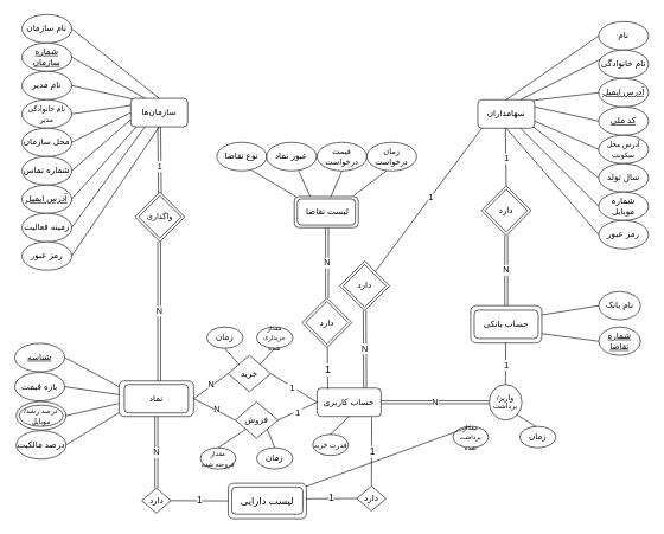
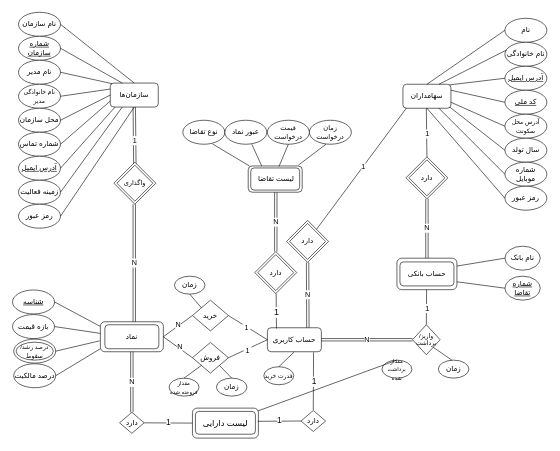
- <mxCell id="69" value="&lt;font style=&quot;font-size: 9px&quot;&gt;مقدار خریداری شده&lt;/font&gt;" style="ellipse;whiteSpace=wrap;html=1;rounded=0;shadow=0;sketch=0;fontSize=12;" vertex="1" parent="1"><mxGeometry x="360" y="460" width="51" height="30" as="geometry" /></mxCell>
- <mxCell id="70" value="" style="endArrow=none;html=1;rounded=0;fontSize=12;exitX=0.5;exitY=1;exitDx=0;exitDy=0;entryX=1;entryY=0;entryDx=0;entryDy=0;" edge="1" parent="1" source="69" target="66"><mxGeometry width="50" height="50" relative="1" as="geometry"><mxPoint x="127.5" y="646" as="sourcePoint" /><mxPoint x="370" y="510" as="targetPoint" /></mxGeometry></mxCell>
- <mxCell id="61" value="&lt;font style=&quot;font-size: 10px&quot;&gt;واریز/برداشت&lt;/font&gt;" style="ellipse;whiteSpace=wrap;html=1;shadow=0;sketch=0;fontSize=10;fillColor=default;strokeColor=default;fontColor=default;" vertex="1" parent="1"><mxGeometry x="687" y="541" width="46" height="50" as="geometry" /></mxCell>
+ <mxCell id="61" value="&lt;font style=&quot;font-size: 10px&quot;&gt;واریز/برداشت&lt;/font&gt;" style="rhombus;whiteSpace=wrap;html=1;rounded=0;shadow=0;sketch=0;fontSize=10;fillColor=default;strokeColor=default;fontColor=default;" vertex="1" parent="1"><mxGeometry x="687" y="541" width="46" height="50" as="geometry" /></mxCell>
- <mxCell id="54" value="&lt;font style=&quot;font-size: 10px&quot;&gt;/درصد رشد&lt;br&gt;موبایل&lt;/font&gt;" style="ellipse;whiteSpace=wrap;html=1;rounded=0;shadow=0;sketch=0;fontSize=12;fillColor=default;strokeColor=default;fontColor=default;" vertex="1" parent="1"><mxGeometry x="26" y="570.01" width="62" height="30" as="geometry" /></mxCell>
+ <mxCell id="54" value="&lt;font style=&quot;font-size: 10px&quot;&gt;/درصد رشد&lt;br&gt;سقوط&lt;/font&gt;" style="ellipse;whiteSpace=wrap;html=1;rounded=0;shadow=0;sketch=0;fontSize=12;fillColor=default;strokeColor=default;fontColor=default;" vertex="1" parent="1"><mxGeometry x="26" y="570.01" width="62" height="30" as="geometry" /></mxCell>
- <mxCell id="81" value="فروش" style="rhombus;whiteSpace=wrap;html=1;rounded=0;shadow=0;sketch=0;fontSize=12;" vertex="1" parent="1"><mxGeometry x="330" y="565.38" width="60" height="51.25" as="geometry" /></mxCell>
+ <mxCell id="81" value="فروش" style="rhombus;whiteSpace=wrap;html=1;rounded=0;shadow=0;sketch=0;fontSize=12;" vertex="1" parent="1"><mxGeometry x="320" y="570.38" width="60" height="51.25" as="geometry" /></mxCell>
